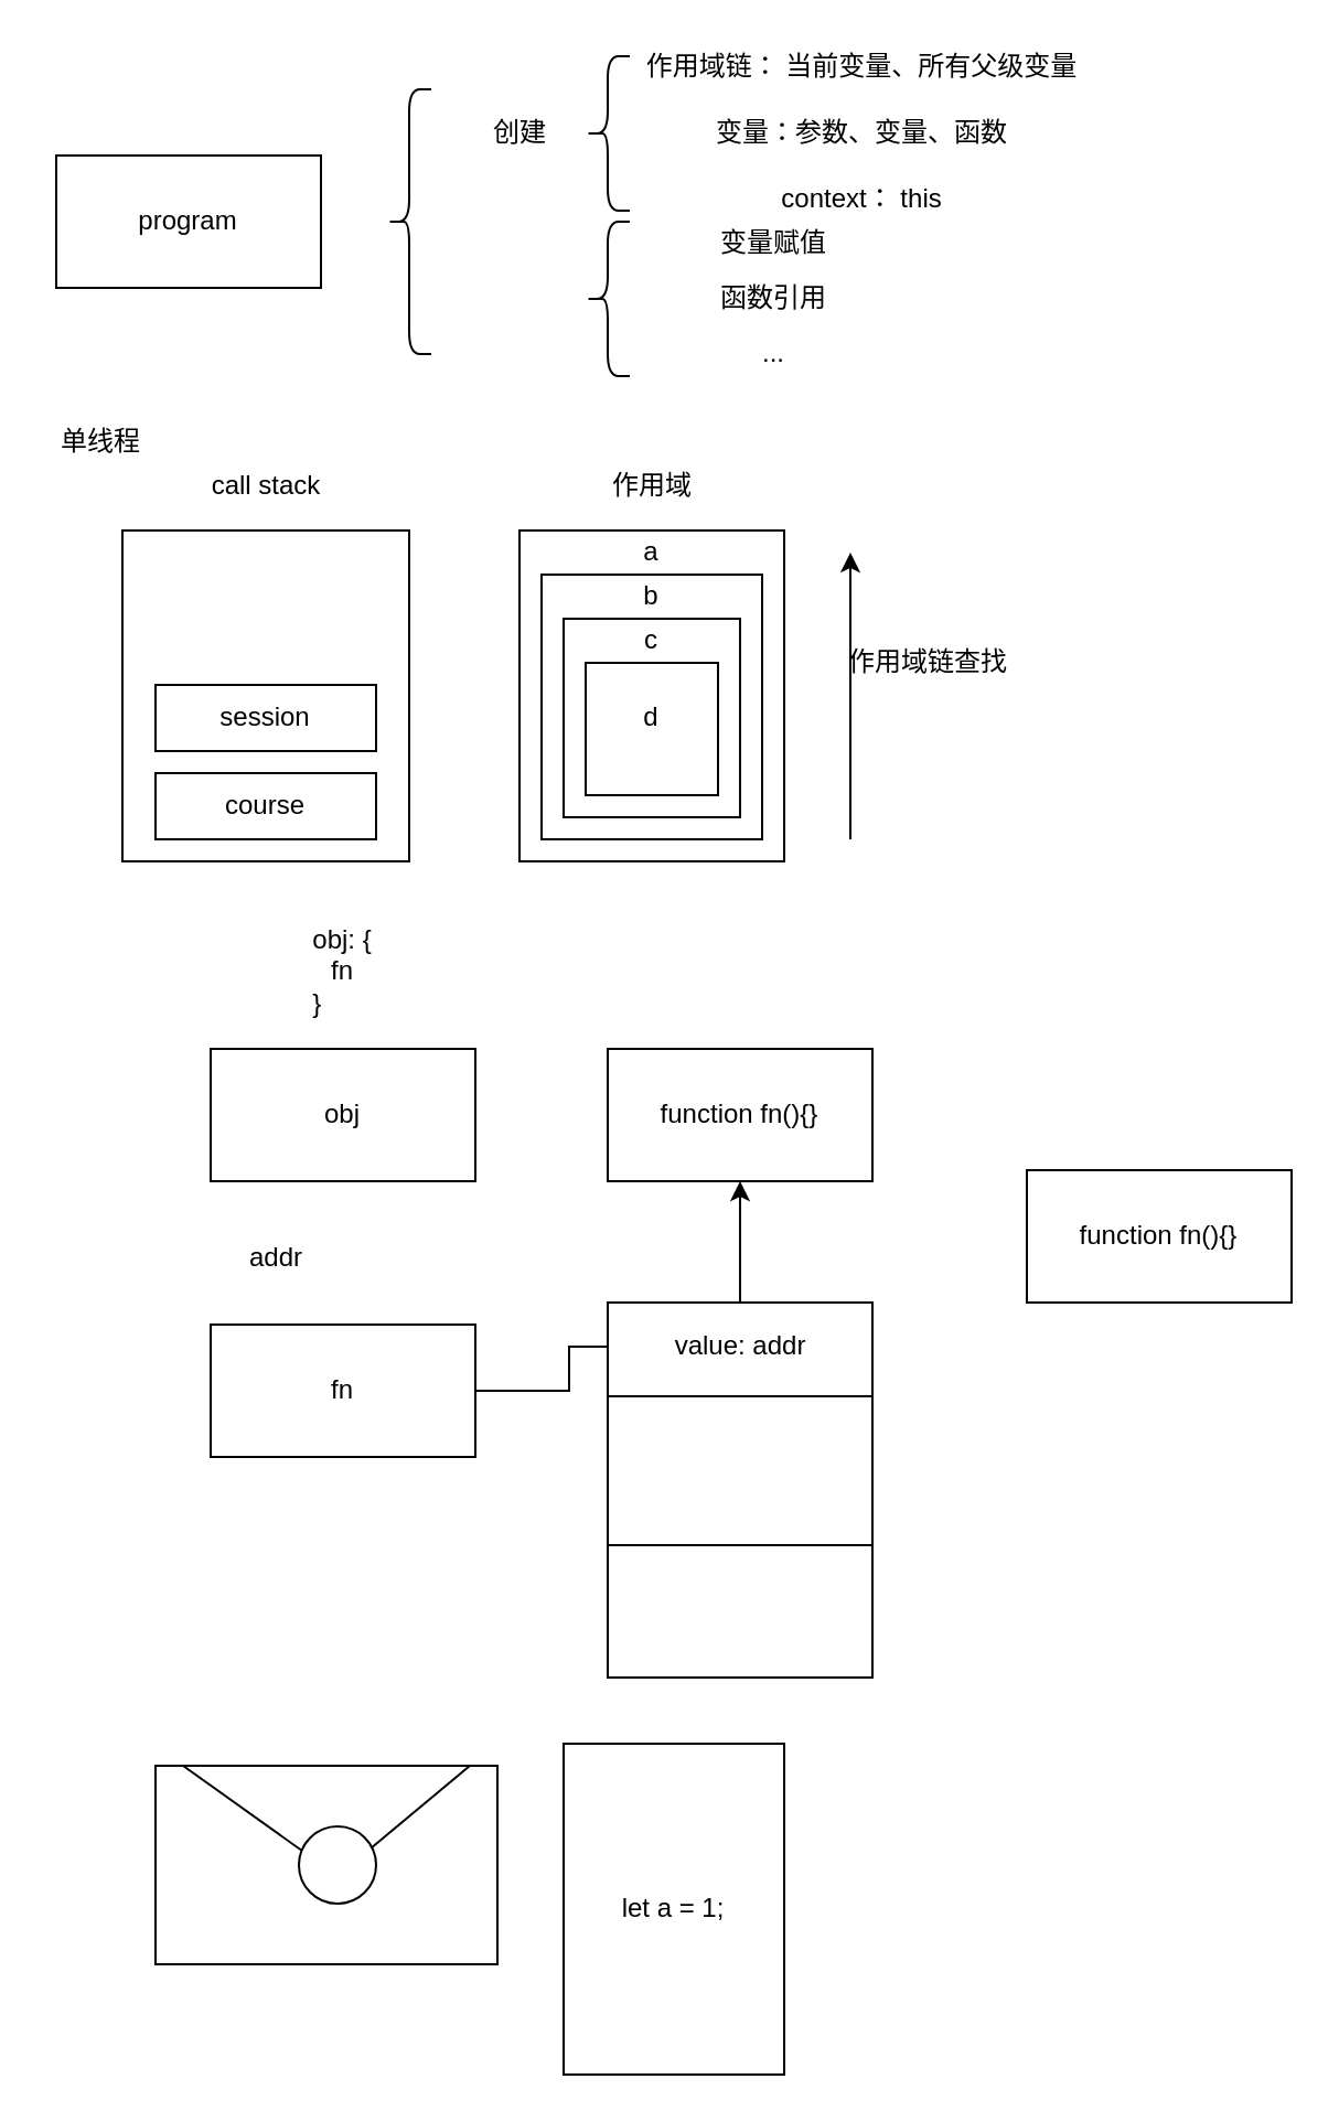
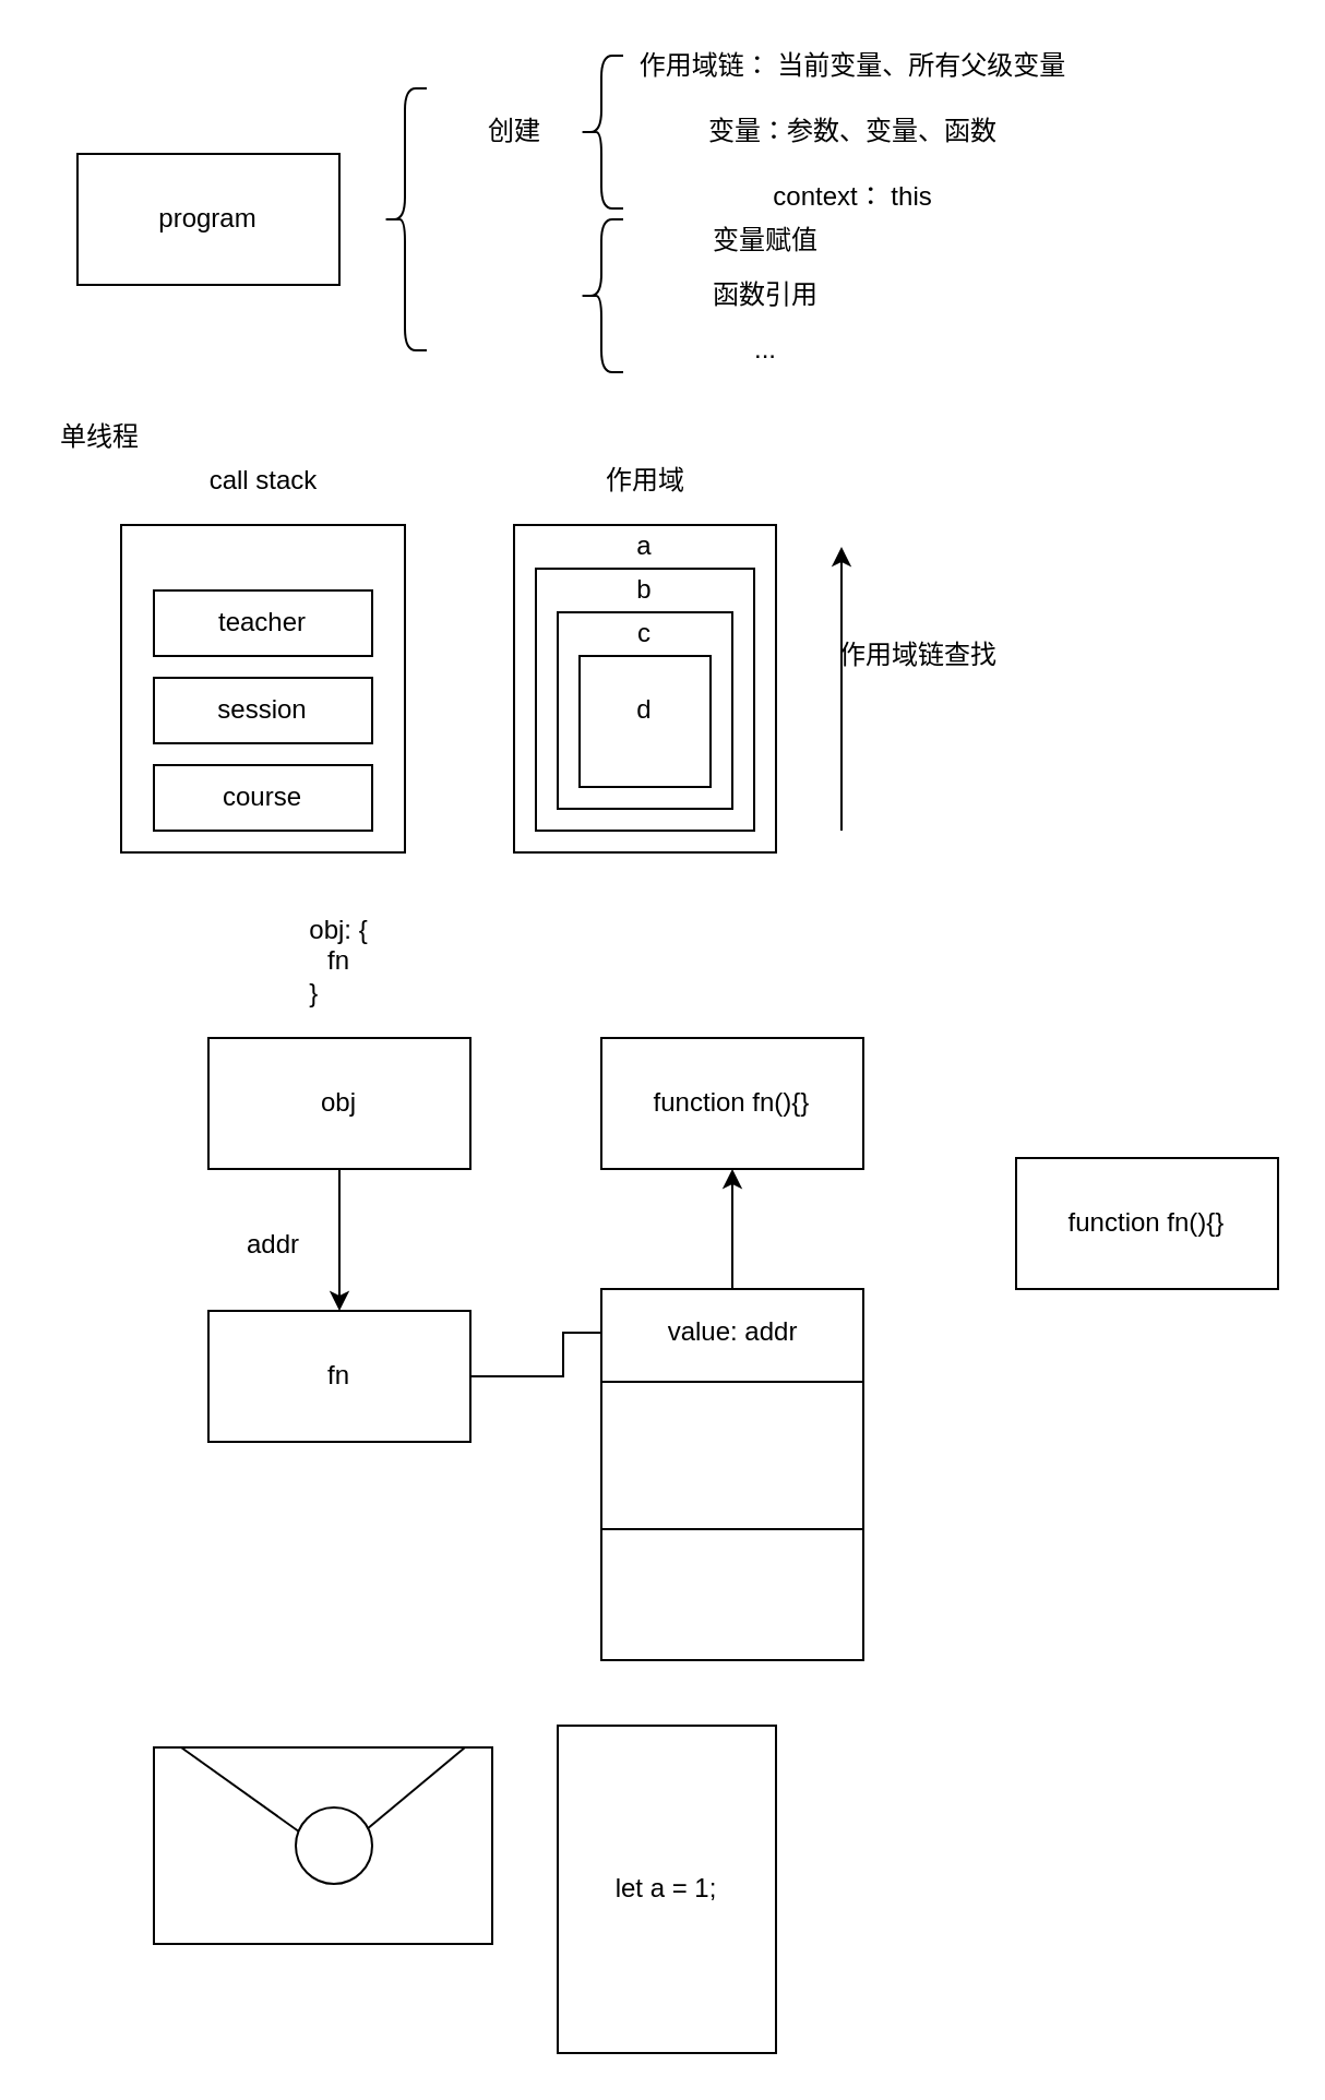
- <mxCell id="2" value="program" style="rounded=0;whiteSpace=wrap;html=1;" vertex="1" parent="1"><mxGeometry x="25" y="70" width="120" height="60" as="geometry" /></mxCell>
+ <mxCell id="2" value="program" style="rounded=0;whiteSpace=wrap;html=1;" vertex="1" parent="1"><mxGeometry x="35" y="70" width="120" height="60" as="geometry" /></mxCell>
+ <mxCell id="18" value="teacher" style="rounded=0;whiteSpace=wrap;html=1;" vertex="1" parent="1"><mxGeometry x="70" y="270" width="100" height="30" as="geometry" /></mxCell>
+ <mxCell id="30" value="" style="edgeStyle=orthogonalEdgeStyle;rounded=0;orthogonalLoop=1;jettySize=auto;html=1;" edge="1" parent="1" source="31" target="34"><mxGeometry relative="1" as="geometry" /></mxCell>
